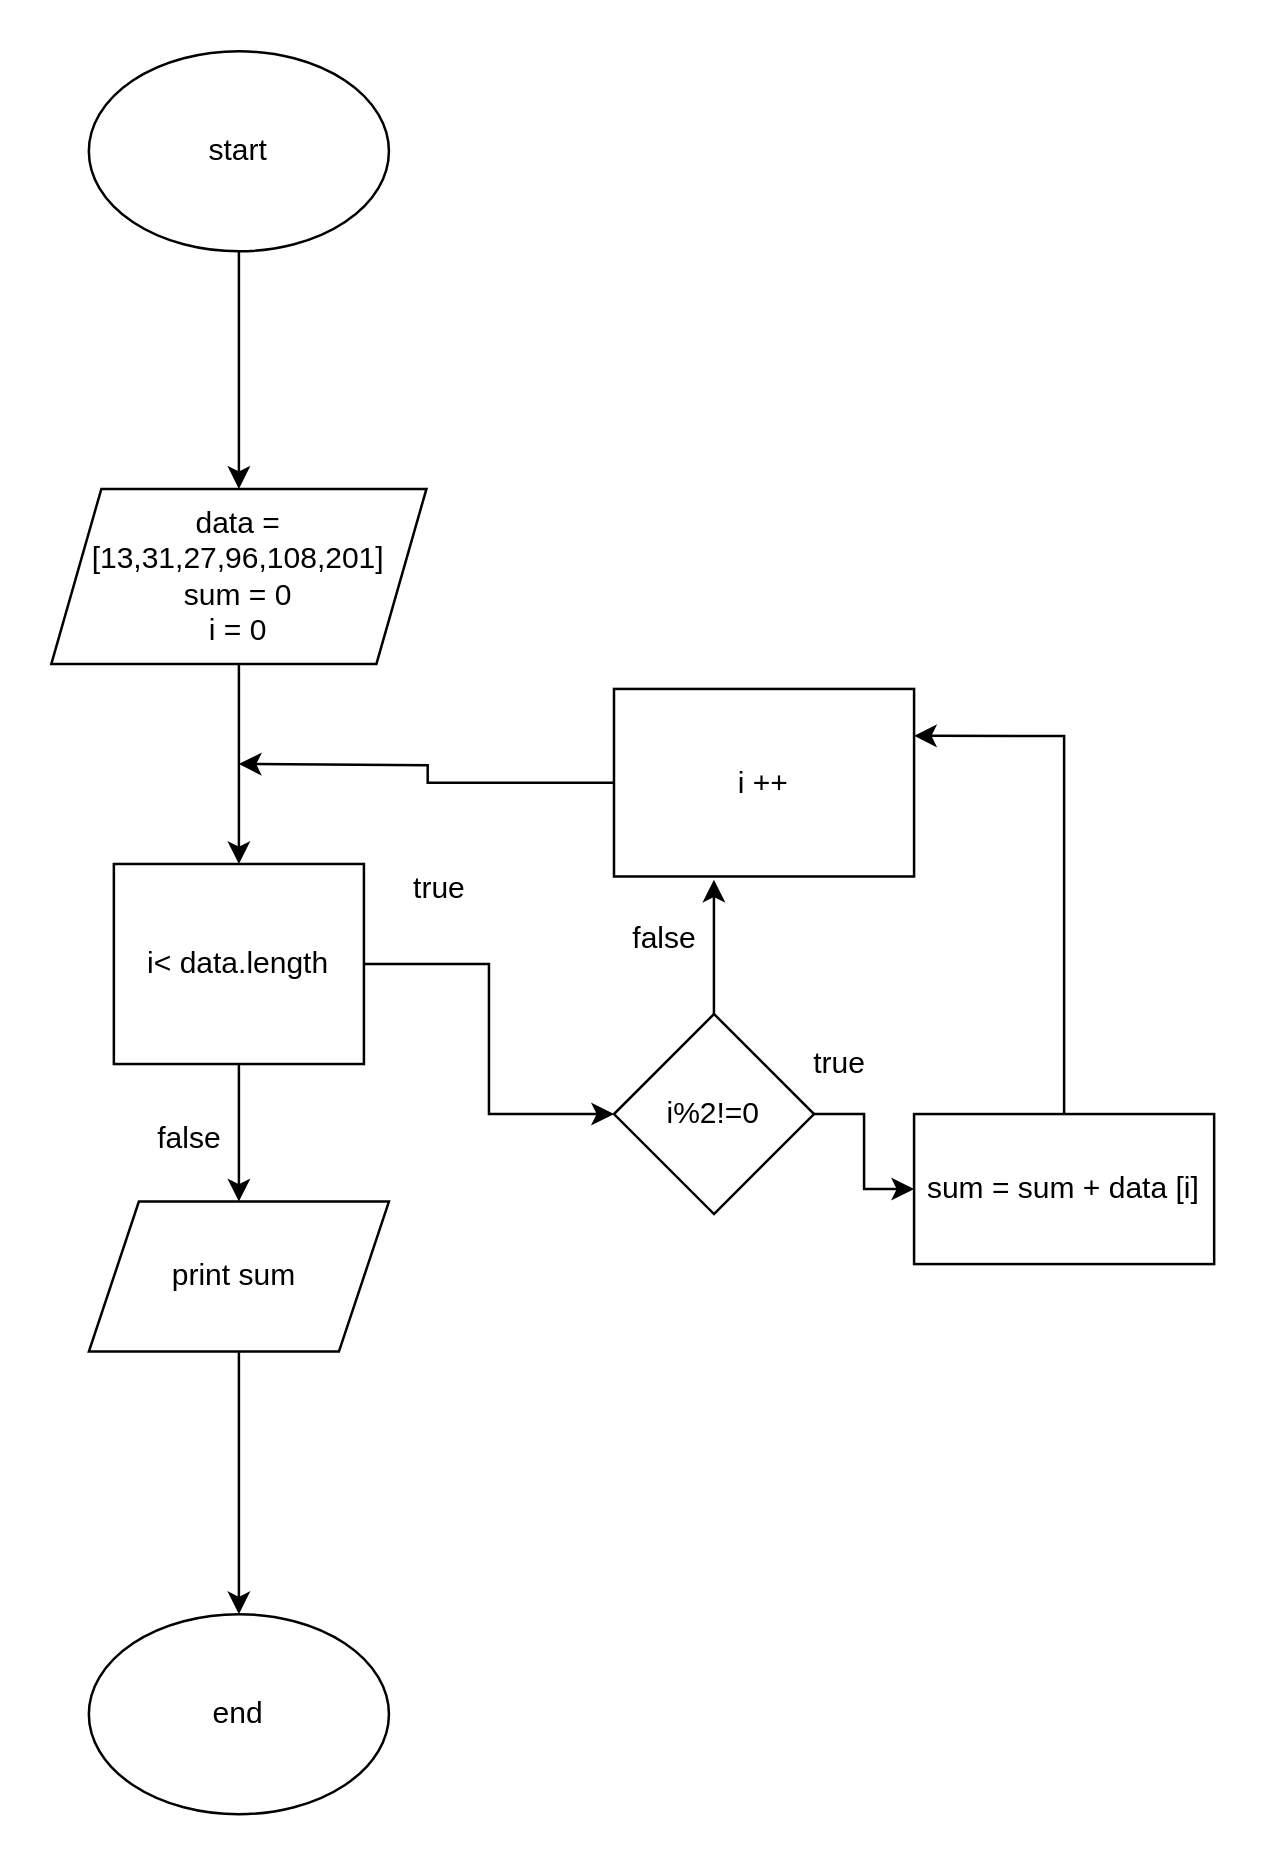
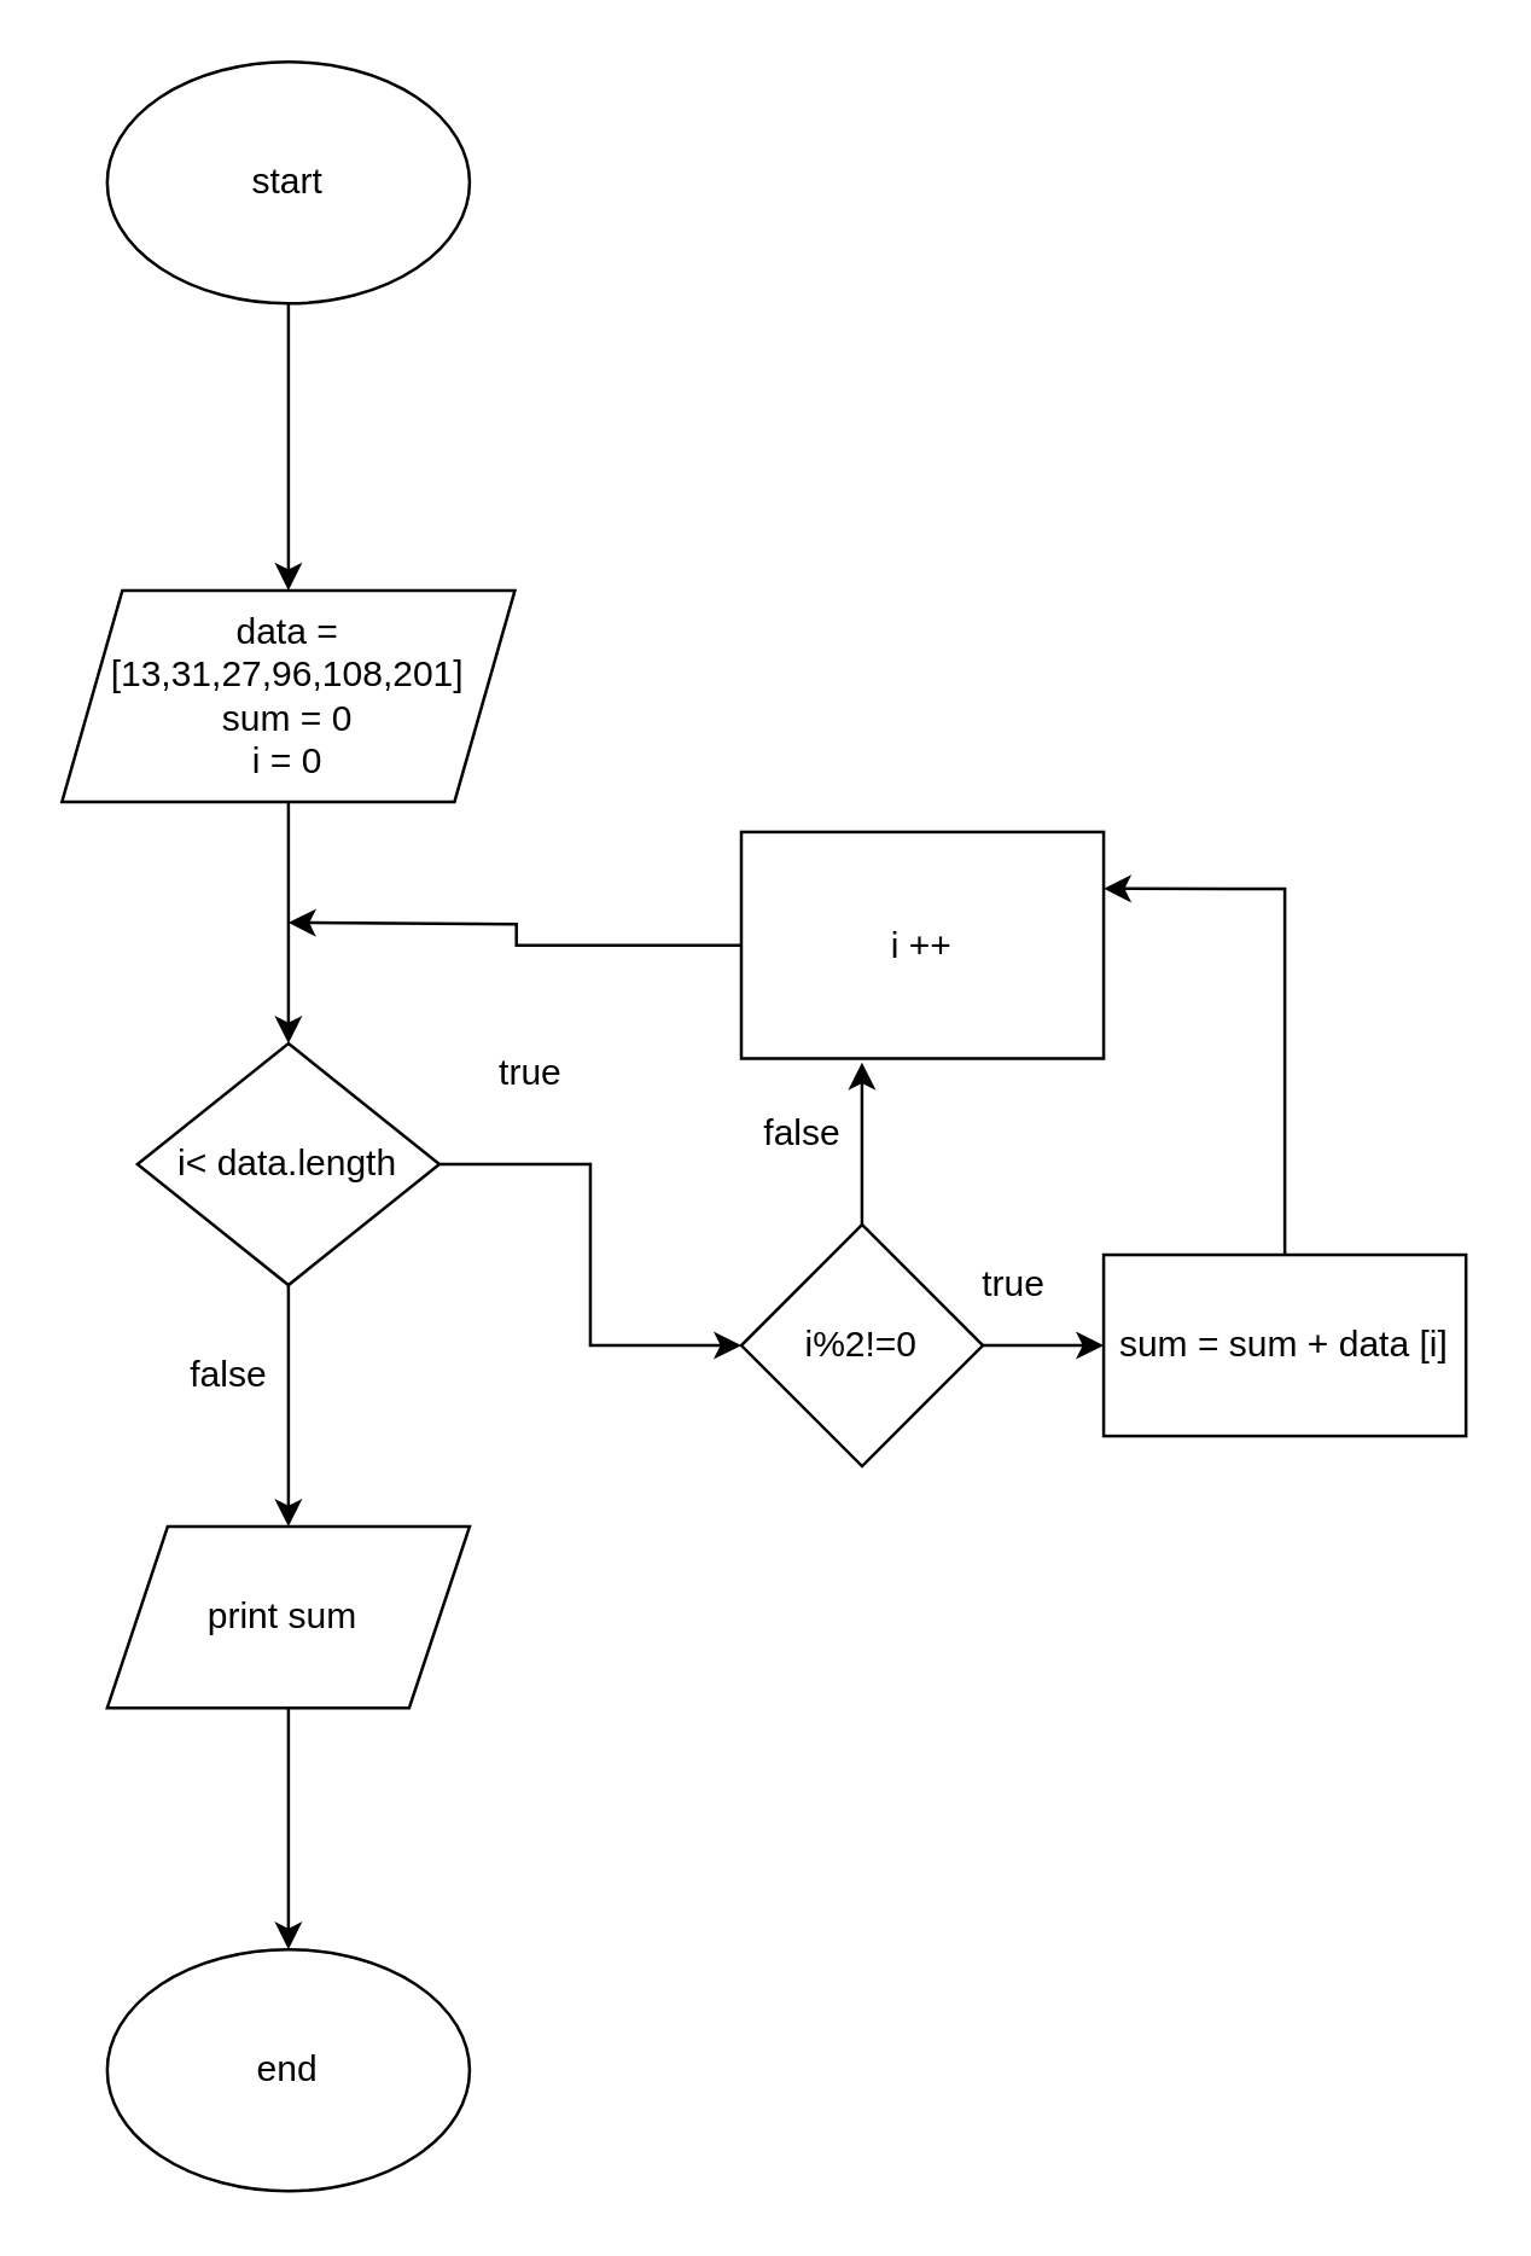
- <mxCell id="8" value="i&amp;lt; data.length" style="whiteSpace=wrap;html=1;rounded=0;" vertex="1" parent="1"><mxGeometry x="45" y="345" width="100" height="80" as="geometry" /></mxCell>
+ <mxCell id="8" value="i&amp;lt; data.length" style="rhombus;whiteSpace=wrap;html=1;" vertex="1" parent="1"><mxGeometry x="45" y="345" width="100" height="80" as="geometry" /></mxCell>
- <mxCell id="18" value="sum = sum + data [i]" style="rounded=0;whiteSpace=wrap;html=1;" vertex="1" parent="1"><mxGeometry x="365" y="445" width="120" height="60" as="geometry" /></mxCell>
+ <mxCell id="18" value="sum = sum + data [i]" style="rounded=0;whiteSpace=wrap;html=1;" vertex="1" parent="1"><mxGeometry x="365" y="415" width="120" height="60" as="geometry" /></mxCell>
- <mxCell id="10" value="print sum&amp;nbsp;" style="shape=parallelogram;perimeter=parallelogramPerimeter;whiteSpace=wrap;html=1;fixedSize=1;" vertex="1" parent="1"><mxGeometry x="35" y="480" width="120" height="60" as="geometry" /></mxCell>
+ <mxCell id="10" value="print sum&amp;nbsp;" style="shape=parallelogram;perimeter=parallelogramPerimeter;whiteSpace=wrap;html=1;fixedSize=1;" vertex="1" parent="1"><mxGeometry x="35" y="505" width="120" height="60" as="geometry" /></mxCell>
